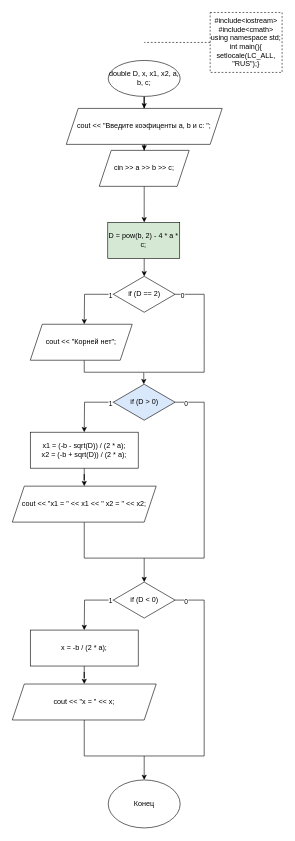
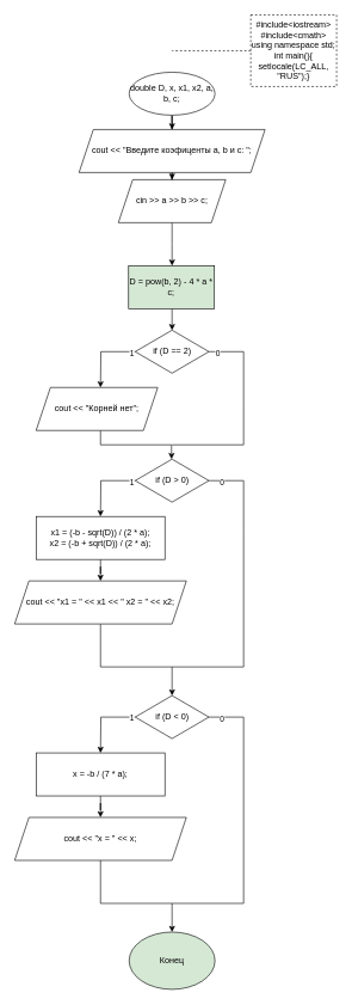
- <mxCell id="21" value="&lt;span&gt;&#09;&lt;/span&gt;if (D &amp;gt; 0)" style="rhombus;whiteSpace=wrap;html=1;fillColor=#dae8fc;" vertex="1" parent="1"><mxGeometry x="188.5" y="640" width="103" height="60" as="geometry" /></mxCell>
+ <mxCell id="21" value="&lt;span&gt;&#09;&lt;/span&gt;if (D &amp;gt; 0)" style="rhombus;whiteSpace=wrap;html=1;" vertex="1" parent="1"><mxGeometry x="188.5" y="640" width="103" height="60" as="geometry" /></mxCell>
- <mxCell id="36" value="&lt;span&gt;&#09;&#09;&lt;/span&gt;x = -b / (2 * a);" style="rounded=0;whiteSpace=wrap;html=1;" vertex="1" parent="1"><mxGeometry x="50" y="1050" width="180" height="60" as="geometry" /></mxCell>
+ <mxCell id="36" value="&lt;span&gt;&#09;&#09;&lt;/span&gt;x = -b / (7 * a);" style="rounded=0;whiteSpace=wrap;html=1;" vertex="1" parent="1"><mxGeometry x="50" y="1050" width="180" height="60" as="geometry" /></mxCell>
- <mxCell id="37" value="Конец" style="ellipse;whiteSpace=wrap;html=1;align=center;" vertex="1" parent="1"><mxGeometry x="180" y="1300" width="120" height="80" as="geometry" /></mxCell>
+ <mxCell id="37" value="Конец" style="ellipse;whiteSpace=wrap;html=1;align=center;fillColor=#d5e8d4;" vertex="1" parent="1"><mxGeometry x="180" y="1300" width="120" height="80" as="geometry" /></mxCell>
